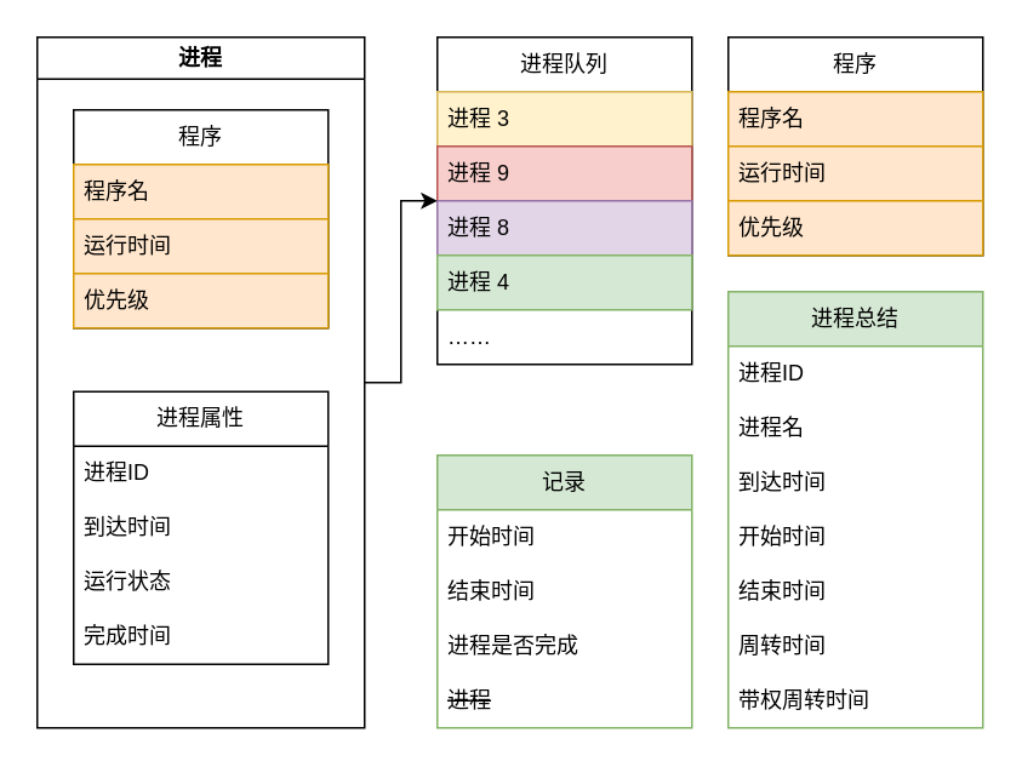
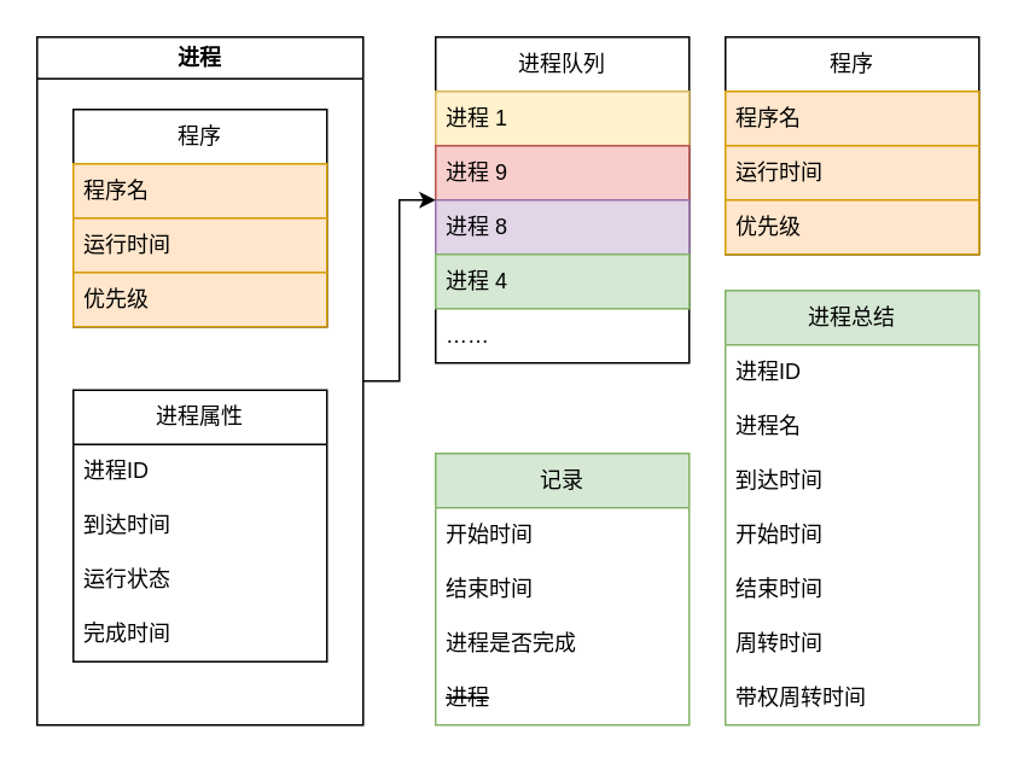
- <mxCell id="7" value="进程 3" style="text;strokeColor=#d6b656;fillColor=#fff2cc;align=left;verticalAlign=middle;spacingLeft=4;spacingRight=4;overflow=hidden;points=[[0,0.5],[1,0.5]];portConstraint=eastwest;rotatable=0;whiteSpace=wrap;html=1;" parent="6" vertex="1"><mxGeometry y="30" width="140" height="30" as="geometry" /></mxCell>
+ <mxCell id="7" value="进程 1" style="text;strokeColor=#d6b656;fillColor=#fff2cc;align=left;verticalAlign=middle;spacingLeft=4;spacingRight=4;overflow=hidden;points=[[0,0.5],[1,0.5]];portConstraint=eastwest;rotatable=0;whiteSpace=wrap;html=1;" parent="6" vertex="1"><mxGeometry y="30" width="140" height="30" as="geometry" /></mxCell>
